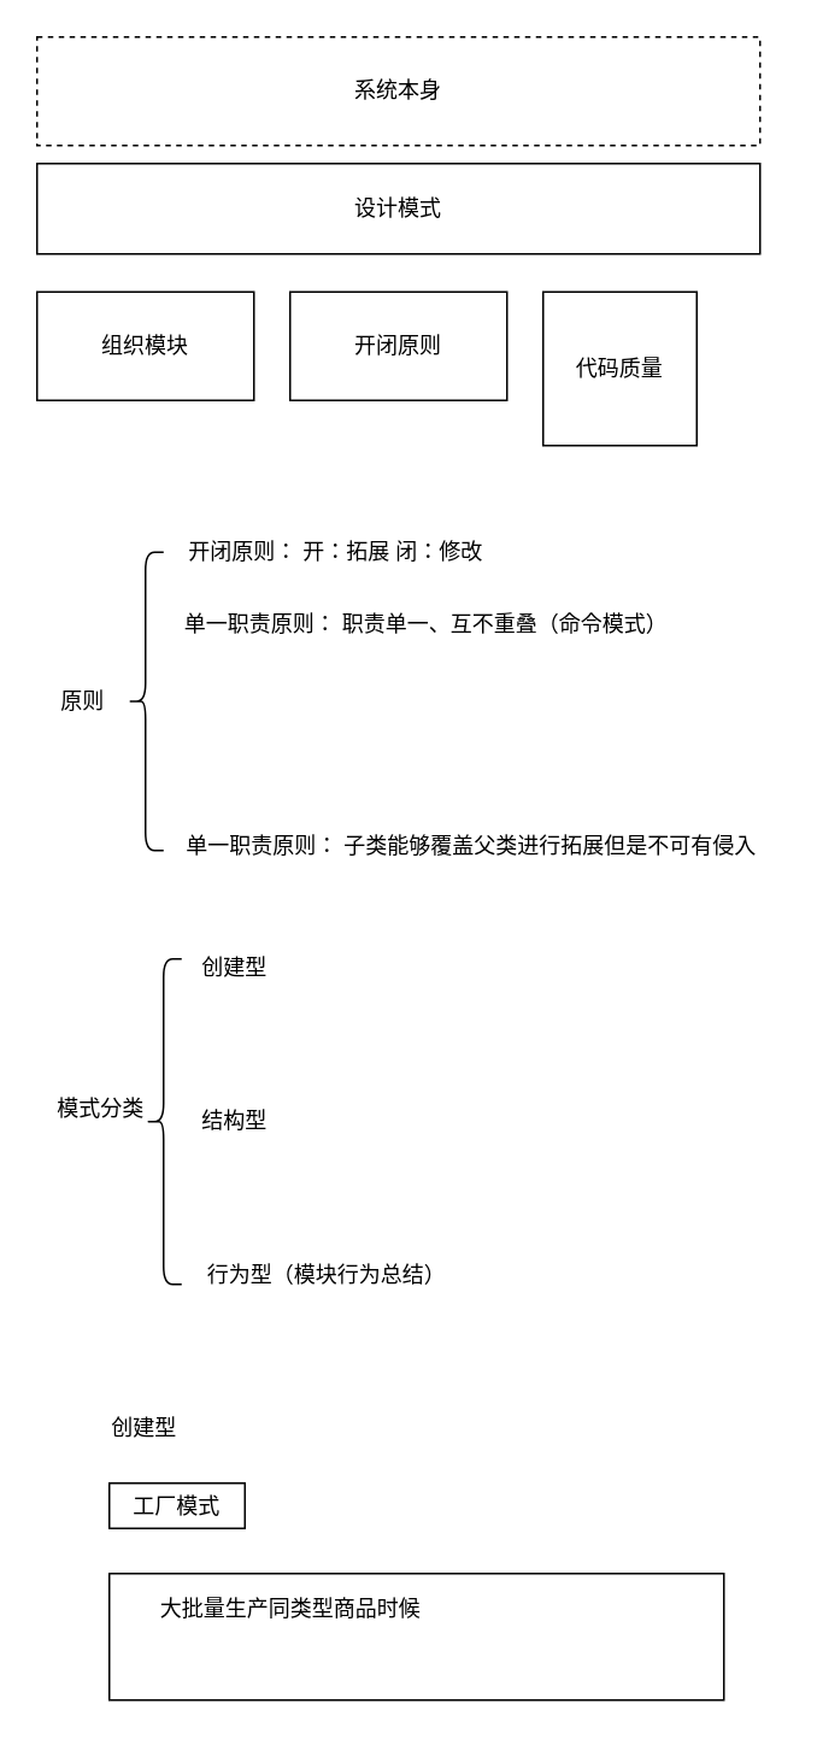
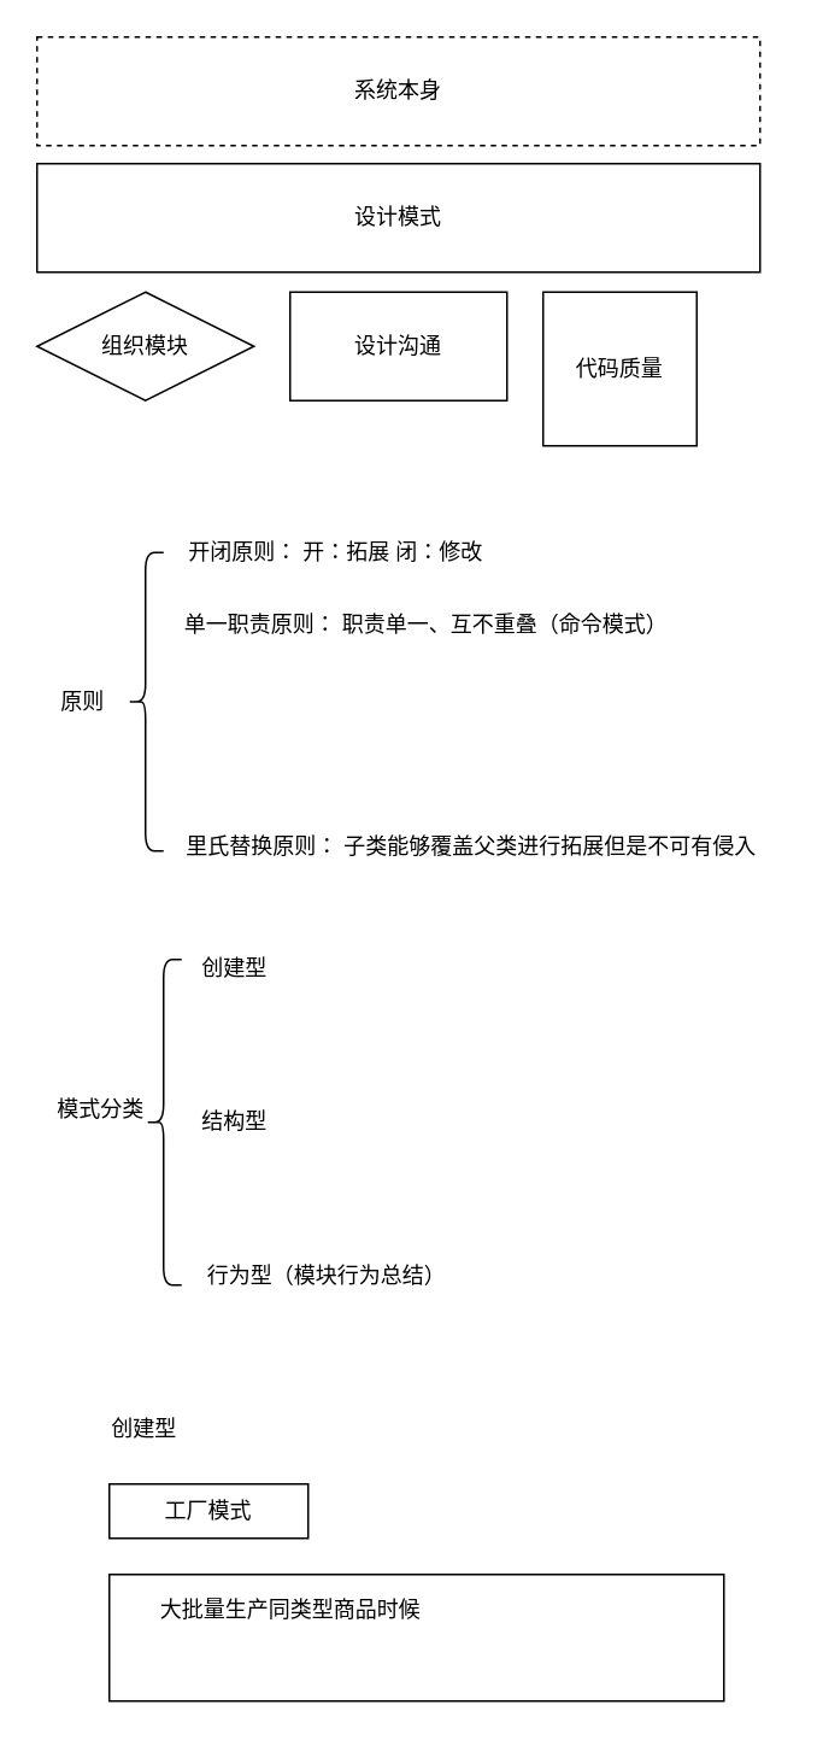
- <mxCell id="16" value="设计模式" style="whiteSpace=wrap;html=1;" vertex="1" parent="1"><mxGeometry x="20" y="90" width="400" height="50" as="geometry" /></mxCell>
+ <mxCell id="16" value="设计模式" style="whiteSpace=wrap;html=1;" vertex="1" parent="1"><mxGeometry x="20" y="90" width="400" height="60" as="geometry" /></mxCell>
- <mxCell id="12" value="组织模块" style="whiteSpace=wrap;html=1;" vertex="1" parent="1"><mxGeometry x="20" y="161" width="120" height="60" as="geometry" /></mxCell>
+ <mxCell id="12" value="组织模块" style="rhombus;whiteSpace=wrap;html=1;" vertex="1" parent="1"><mxGeometry x="20" y="161" width="120" height="60" as="geometry" /></mxCell>
- <mxCell id="13" value="开闭原则" style="whiteSpace=wrap;html=1;" vertex="1" parent="1"><mxGeometry x="160" y="161" width="120" height="60" as="geometry" /></mxCell>
+ <mxCell id="13" value="设计沟通" style="whiteSpace=wrap;html=1;" vertex="1" parent="1"><mxGeometry x="160" y="161" width="120" height="60" as="geometry" /></mxCell>
- <mxCell id="6" value="单一职责原则： 子类能够覆盖父类进行拓展但是不可有侵入" style="text;html=1;align=center;verticalAlign=middle;resizable=0;points=[];autosize=1;strokeColor=none;fillColor=none;" vertex="1" parent="1"><mxGeometry x="90" y="452.5" width="340" height="30" as="geometry" /></mxCell>
+ <mxCell id="6" value="里氏替换原则： 子类能够覆盖父类进行拓展但是不可有侵入" style="text;html=1;align=center;verticalAlign=middle;resizable=0;points=[];autosize=1;strokeColor=none;fillColor=none;" vertex="1" parent="1"><mxGeometry x="90" y="452.5" width="340" height="30" as="geometry" /></mxCell>
- <mxCell id="18" value="工厂模式" style="whiteSpace=wrap;html=1;" vertex="1" parent="1"><mxGeometry x="60" y="820" width="75" height="25" as="geometry" /></mxCell>
+ <mxCell id="18" value="工厂模式" style="whiteSpace=wrap;html=1;" vertex="1" parent="1"><mxGeometry x="60" y="820" width="110" height="30" as="geometry" /></mxCell>
